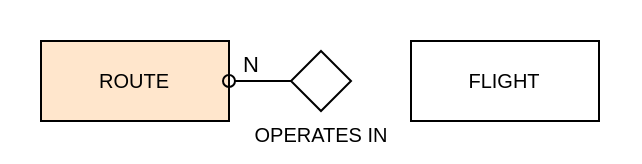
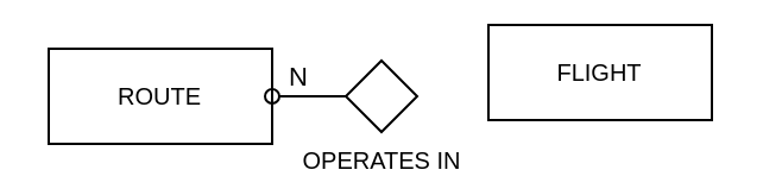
- <mxCell id="2" value="ROUTE" style="whiteSpace=wrap;html=1;align=center;fontSize=10;fillColor=#ffe6cc;" parent="1" vertex="1"><mxGeometry x="20" y="20" width="94" height="40" as="geometry" /></mxCell>
+ <mxCell id="2" value="ROUTE" style="whiteSpace=wrap;html=1;align=center;fontSize=10;" parent="1" vertex="1"><mxGeometry x="20" y="20" width="94" height="40" as="geometry" /></mxCell>
- <mxCell id="3" value="FLIGHT" style="whiteSpace=wrap;html=1;align=center;fontSize=10;" parent="1" vertex="1"><mxGeometry x="205" y="20" width="94" height="40" as="geometry" /></mxCell>
+ <mxCell id="3" value="FLIGHT" style="whiteSpace=wrap;html=1;align=center;fontSize=10;" parent="1" vertex="1"><mxGeometry x="205" y="10" width="94" height="40" as="geometry" /></mxCell>
